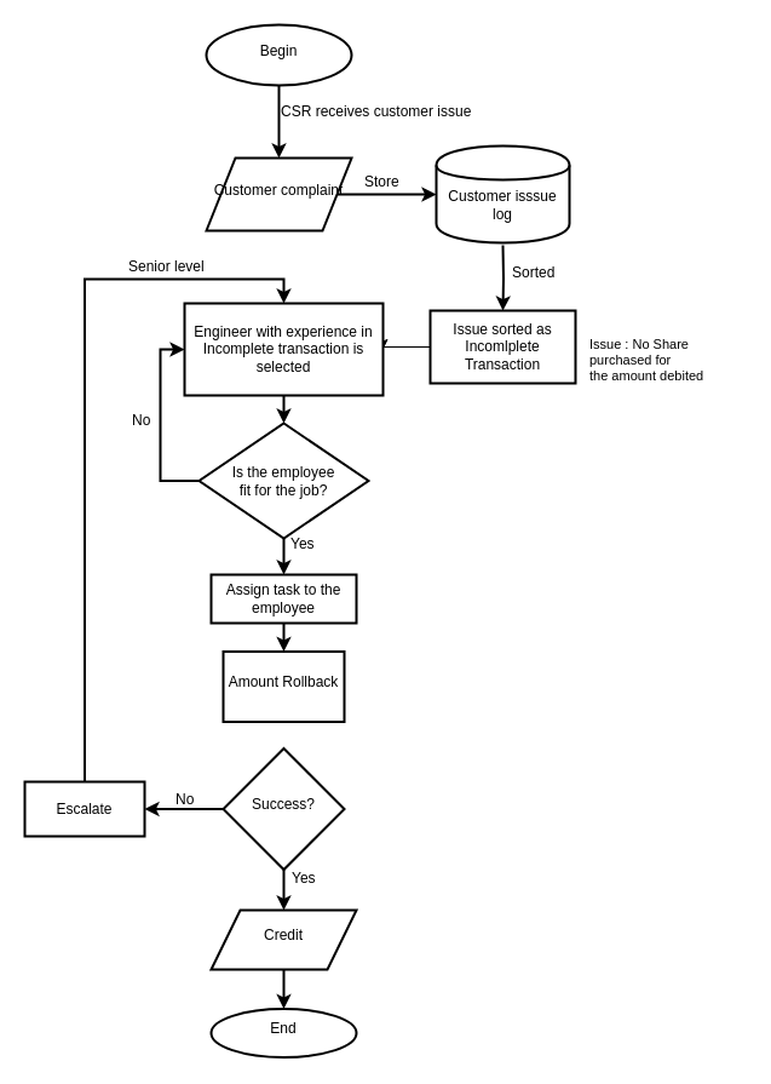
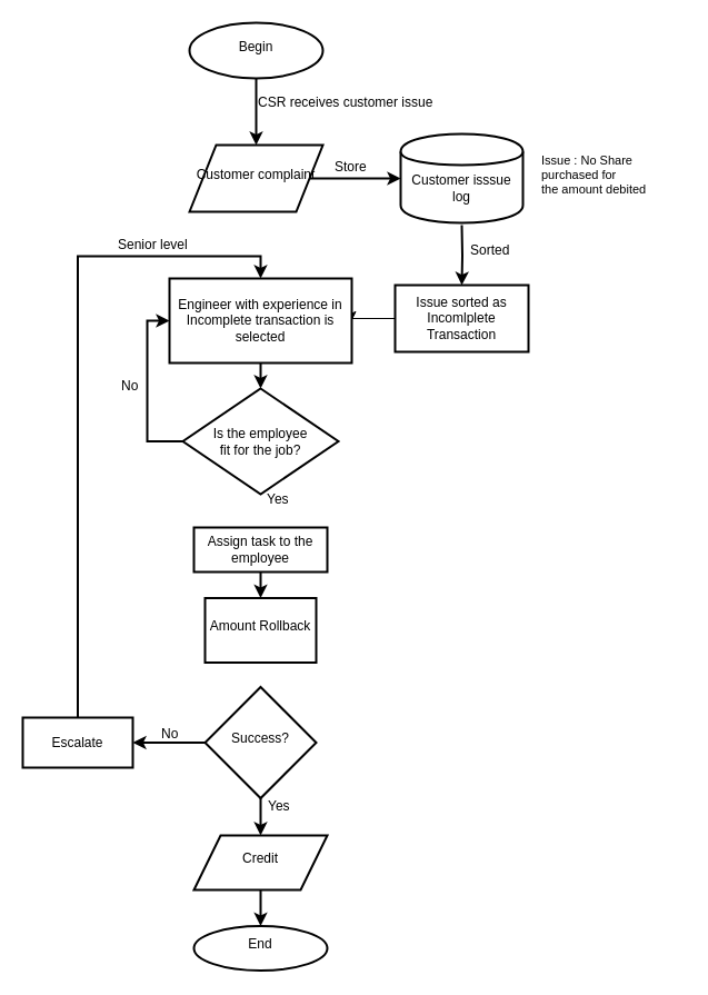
- <mxCell id="34" value="&lt;div style=&quot;font-size: 11px&quot;&gt;&lt;font style=&quot;font-size: 11px&quot;&gt;Issue : No Share &lt;br&gt;&lt;/font&gt;&lt;/div&gt;&lt;div style=&quot;font-size: 11px&quot;&gt;&lt;font style=&quot;font-size: 11px&quot;&gt;purchased for &lt;br&gt;&lt;/font&gt;&lt;/div&gt;&lt;div style=&quot;font-size: 11px&quot;&gt;&lt;font style=&quot;font-size: 11px&quot;&gt;the amount debited&lt;/font&gt;&lt;/div&gt;&lt;div style=&quot;font-size: 11px&quot;&gt;&lt;font style=&quot;font-size: 11px&quot;&gt;&lt;br&gt;&lt;/font&gt;&lt;/div&gt;" style="text;html=1;resizable=0;points=[];autosize=1;align=left;verticalAlign=top;spacingTop=-4;" vertex="1" parent="1"><mxGeometry x="485" y="275" width="130" height="60" as="geometry" /></mxCell>
+ <mxCell id="34" value="&lt;div style=&quot;font-size: 11px&quot;&gt;&lt;font style=&quot;font-size: 11px&quot;&gt;Issue : No Share &lt;br&gt;&lt;/font&gt;&lt;/div&gt;&lt;div style=&quot;font-size: 11px&quot;&gt;&lt;font style=&quot;font-size: 11px&quot;&gt;purchased for &lt;br&gt;&lt;/font&gt;&lt;/div&gt;&lt;div style=&quot;font-size: 11px&quot;&gt;&lt;font style=&quot;font-size: 11px&quot;&gt;the amount debited&lt;/font&gt;&lt;/div&gt;&lt;div style=&quot;font-size: 11px&quot;&gt;&lt;font style=&quot;font-size: 11px&quot;&gt;&lt;br&gt;&lt;/font&gt;&lt;/div&gt;" style="text;html=1;resizable=0;points=[];autosize=1;align=left;verticalAlign=top;spacingTop=-4;" vertex="1" parent="1"><mxGeometry x="485" y="135" width="130" height="60" as="geometry" /></mxCell>
- <mxCell id="25" style="edgeStyle=orthogonalEdgeStyle;rounded=0;orthogonalLoop=1;jettySize=auto;html=1;labelBackgroundColor=none;fontColor=#000000;strokeWidth=2;entryX=0.5;entryY=0;entryDx=0;entryDy=0;" parent="1" source="27" target="29" edge="1"><mxGeometry relative="1" as="geometry" /></mxCell>
